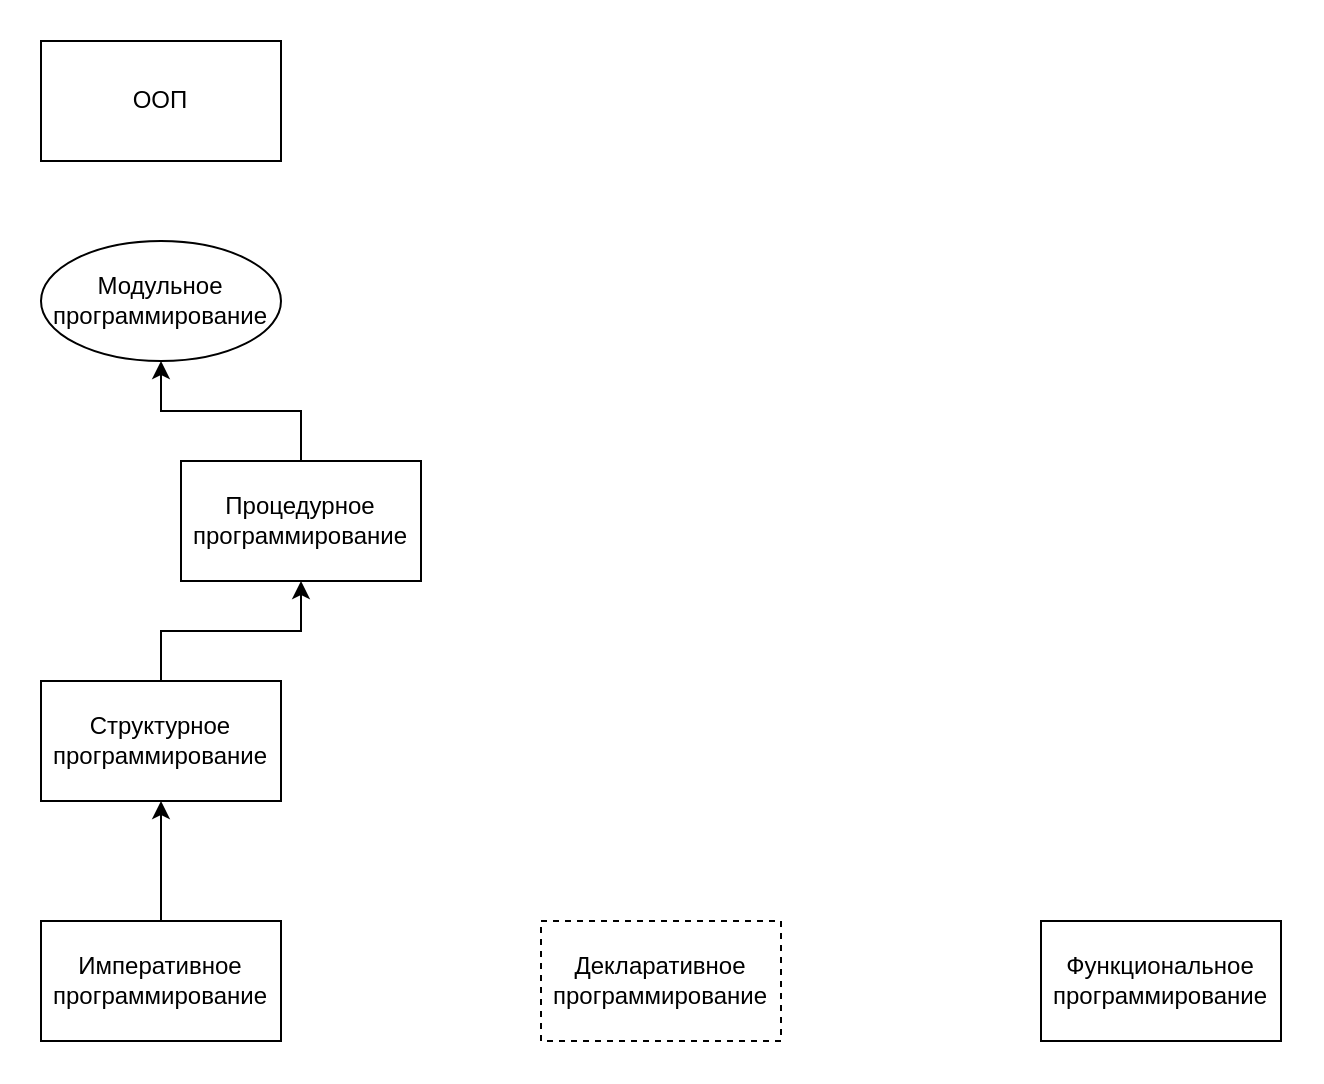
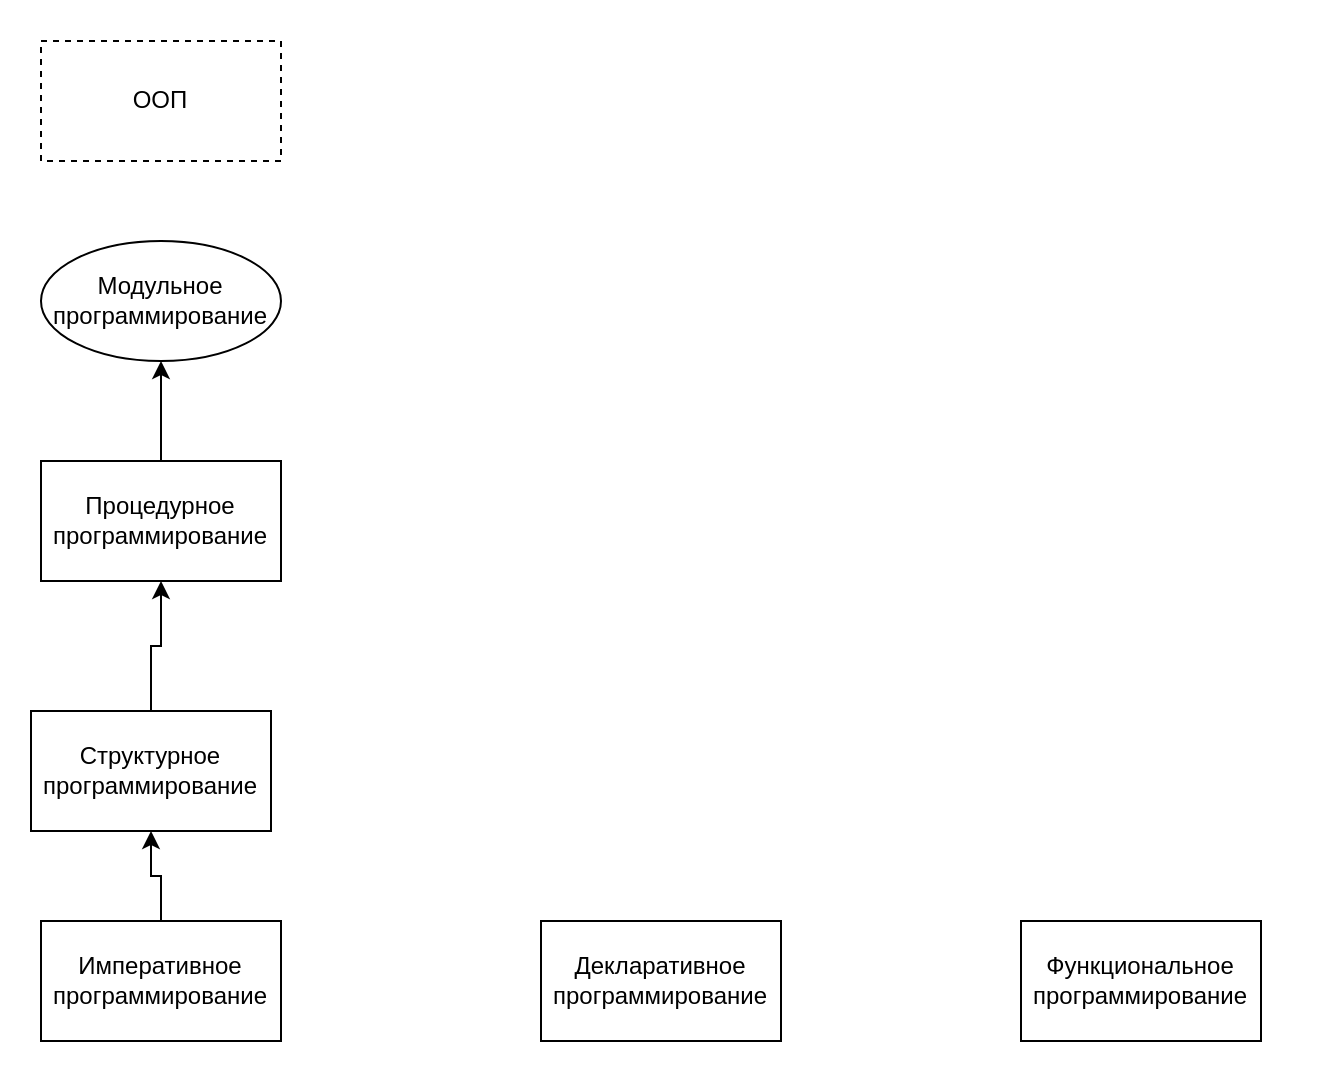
- <mxCell id="11" value="ООП" style="rounded=0;whiteSpace=wrap;html=1;" vertex="1" parent="1"><mxGeometry x="20" y="20" width="120" height="60" as="geometry" /></mxCell>
+ <mxCell id="11" value="ООП" style="rounded=0;whiteSpace=wrap;html=1;dashed=1;" vertex="1" parent="1"><mxGeometry x="20" y="20" width="120" height="60" as="geometry" /></mxCell>
- <mxCell id="9" value="Процедурное программирование" style="rounded=0;whiteSpace=wrap;html=1;" vertex="1" parent="1"><mxGeometry x="90" y="230" width="120" height="60" as="geometry" /></mxCell>
+ <mxCell id="9" value="Процедурное программирование" style="rounded=0;whiteSpace=wrap;html=1;" vertex="1" parent="1"><mxGeometry x="20" y="230" width="120" height="60" as="geometry" /></mxCell>
- <mxCell id="7" value="Структурное программирование" style="rounded=0;whiteSpace=wrap;html=1;" vertex="1" parent="1"><mxGeometry x="20" y="340" width="120" height="60" as="geometry" /></mxCell>
+ <mxCell id="7" value="Структурное программирование" style="rounded=0;whiteSpace=wrap;html=1;" vertex="1" parent="1"><mxGeometry x="15" y="355" width="120" height="60" as="geometry" /></mxCell>
- <mxCell id="4" value="Декларативное программирование" style="rounded=0;whiteSpace=wrap;html=1;dashed=1;" vertex="1" parent="1"><mxGeometry x="270" y="460" width="120" height="60" as="geometry" /></mxCell>
+ <mxCell id="4" value="Декларативное программирование" style="rounded=0;whiteSpace=wrap;html=1;" vertex="1" parent="1"><mxGeometry x="270" y="460" width="120" height="60" as="geometry" /></mxCell>
- <mxCell id="5" value="Функциональное программирование" style="rounded=0;whiteSpace=wrap;html=1;" vertex="1" parent="1"><mxGeometry x="520" y="460" width="120" height="60" as="geometry" /></mxCell>
+ <mxCell id="5" value="Функциональное программирование" style="rounded=0;whiteSpace=wrap;html=1;" vertex="1" parent="1"><mxGeometry x="510" y="460" width="120" height="60" as="geometry" /></mxCell>
